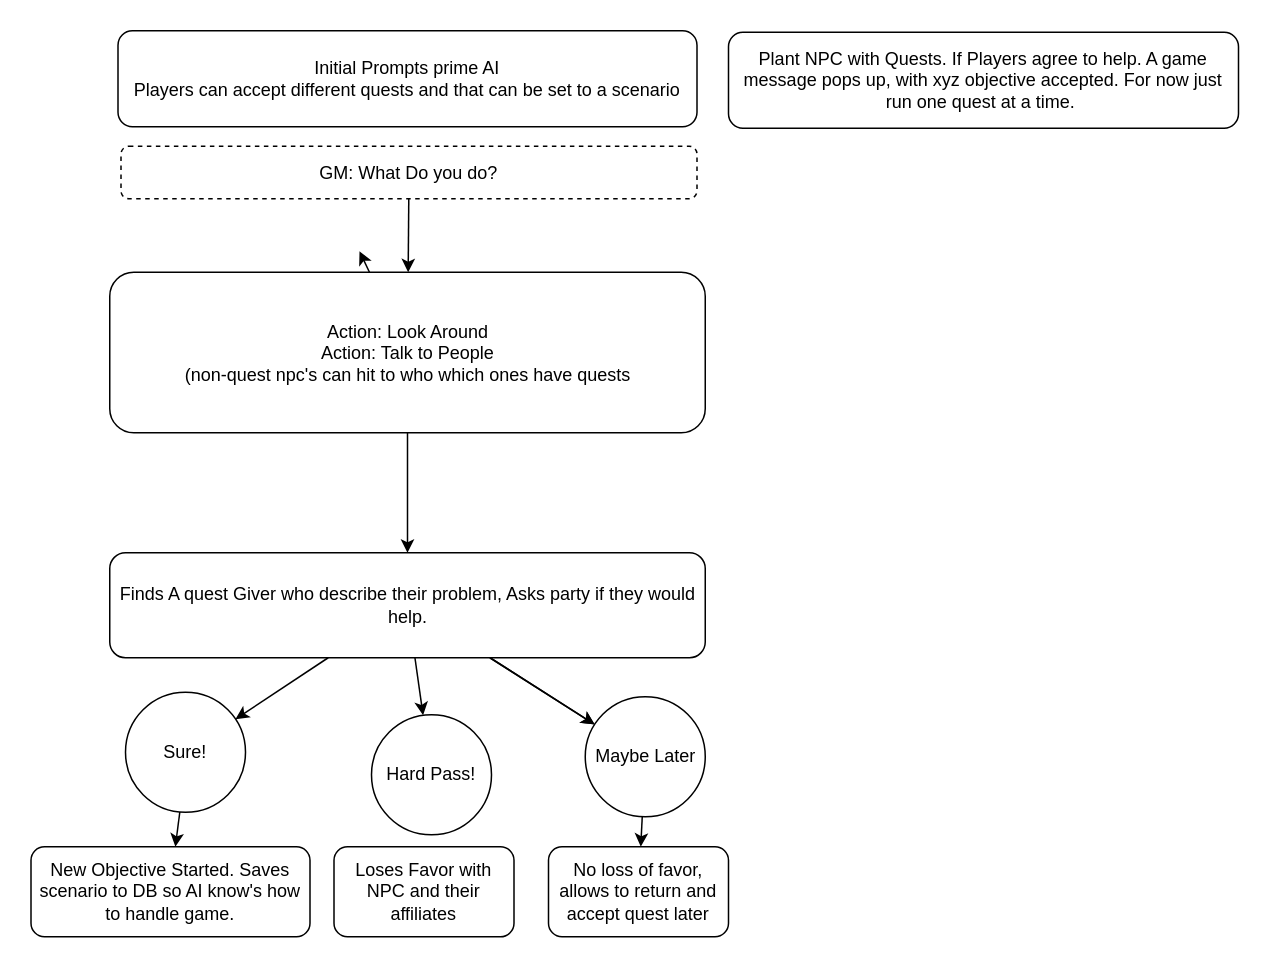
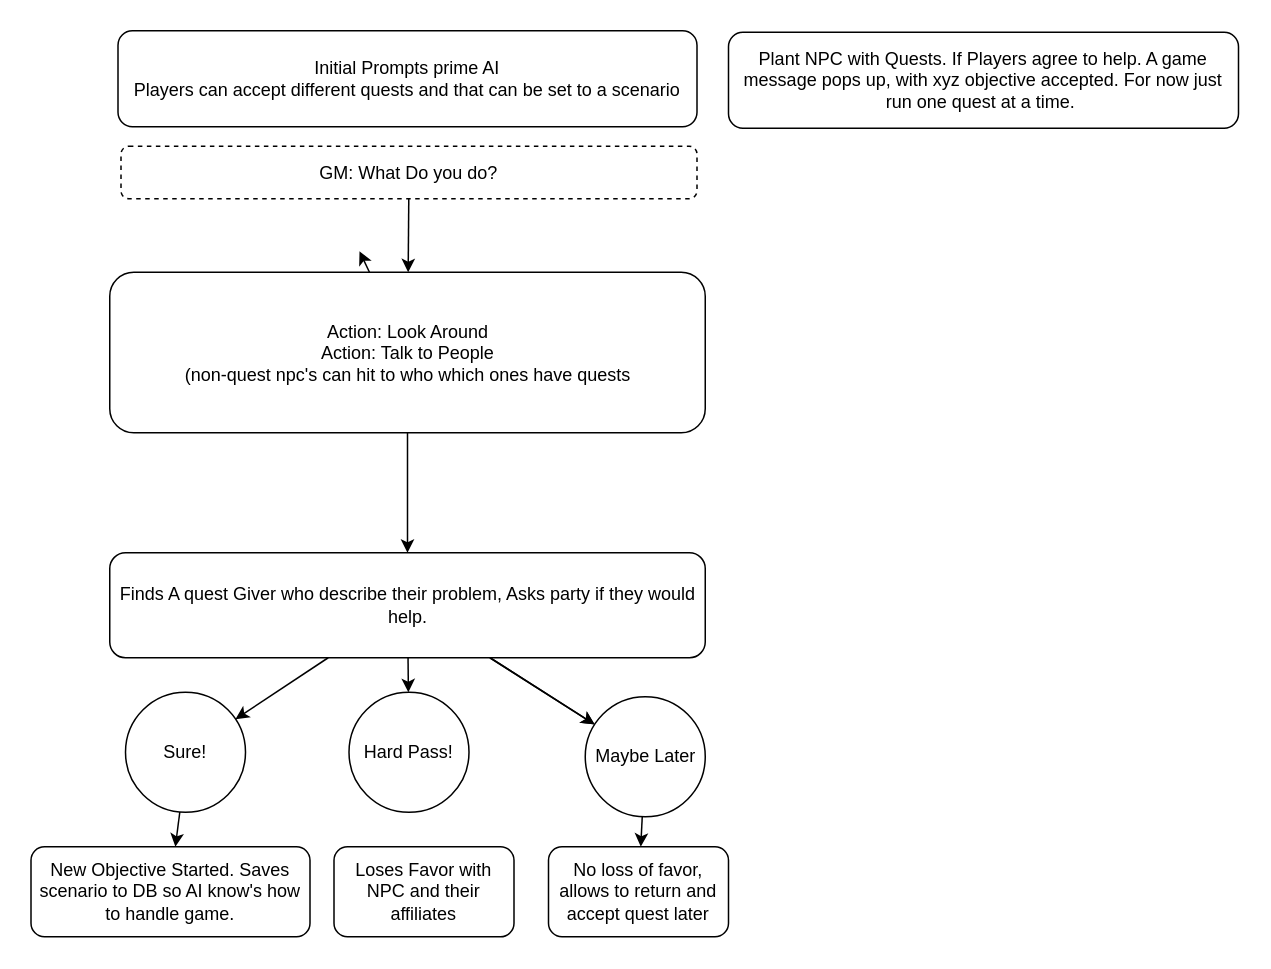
- <mxCell id="18" value="Hard Pass!" style="ellipse;whiteSpace=wrap;html=1;rounded=1;" vertex="1" parent="1"><mxGeometry x="247" y="476" width="80" height="80" as="geometry" /></mxCell>
+ <mxCell id="18" value="Hard Pass!" style="ellipse;whiteSpace=wrap;html=1;rounded=1;" vertex="1" parent="1"><mxGeometry x="232" y="461" width="80" height="80" as="geometry" /></mxCell>
